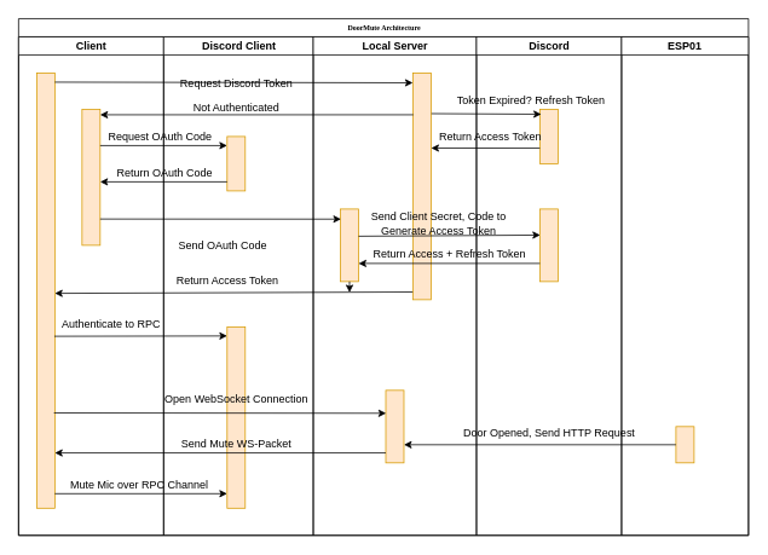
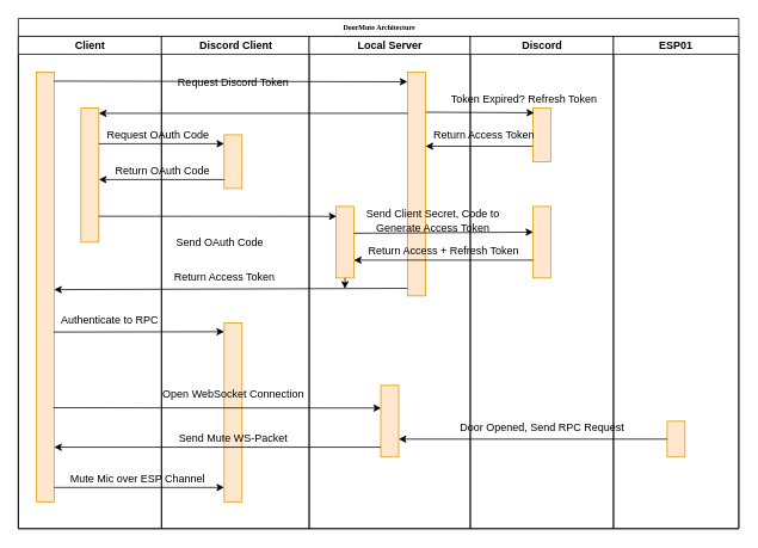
- <mxCell id="11" value="Not Authenticated" style="text;html=1;align=center;verticalAlign=middle;resizable=0;points=[];autosize=1;strokeColor=none;fillColor=none;" vertex="1" parent="8"><mxGeometry x="25" y="69" width="110" height="20" as="geometry" /></mxCell>
- <mxCell id="51" value="Door Opened, Send HTTP Request" style="text;html=1;align=center;verticalAlign=middle;resizable=0;points=[];autosize=1;strokeColor=none;fillColor=none;" vertex="1" parent="1"><mxGeometry x="500" y="467" width="210" height="20" as="geometry" /></mxCell>
+ <mxCell id="51" value="Door Opened, Send RPC Request" style="text;html=1;align=center;verticalAlign=middle;resizable=0;points=[];autosize=1;strokeColor=none;fillColor=none;" vertex="1" parent="1"><mxGeometry x="500" y="467" width="210" height="20" as="geometry" /></mxCell>
- <mxCell id="52" value="Mute Mic over RPC Channel" style="text;html=1;align=center;verticalAlign=middle;resizable=0;points=[];autosize=1;strokeColor=none;fillColor=none;" vertex="1" parent="1"><mxGeometry x="68" y="525" width="170" height="20" as="geometry" /></mxCell>
+ <mxCell id="52" value="Mute Mic over ESP Channel" style="text;html=1;align=center;verticalAlign=middle;resizable=0;points=[];autosize=1;strokeColor=none;fillColor=none;" vertex="1" parent="1"><mxGeometry x="68" y="525" width="170" height="20" as="geometry" /></mxCell>
